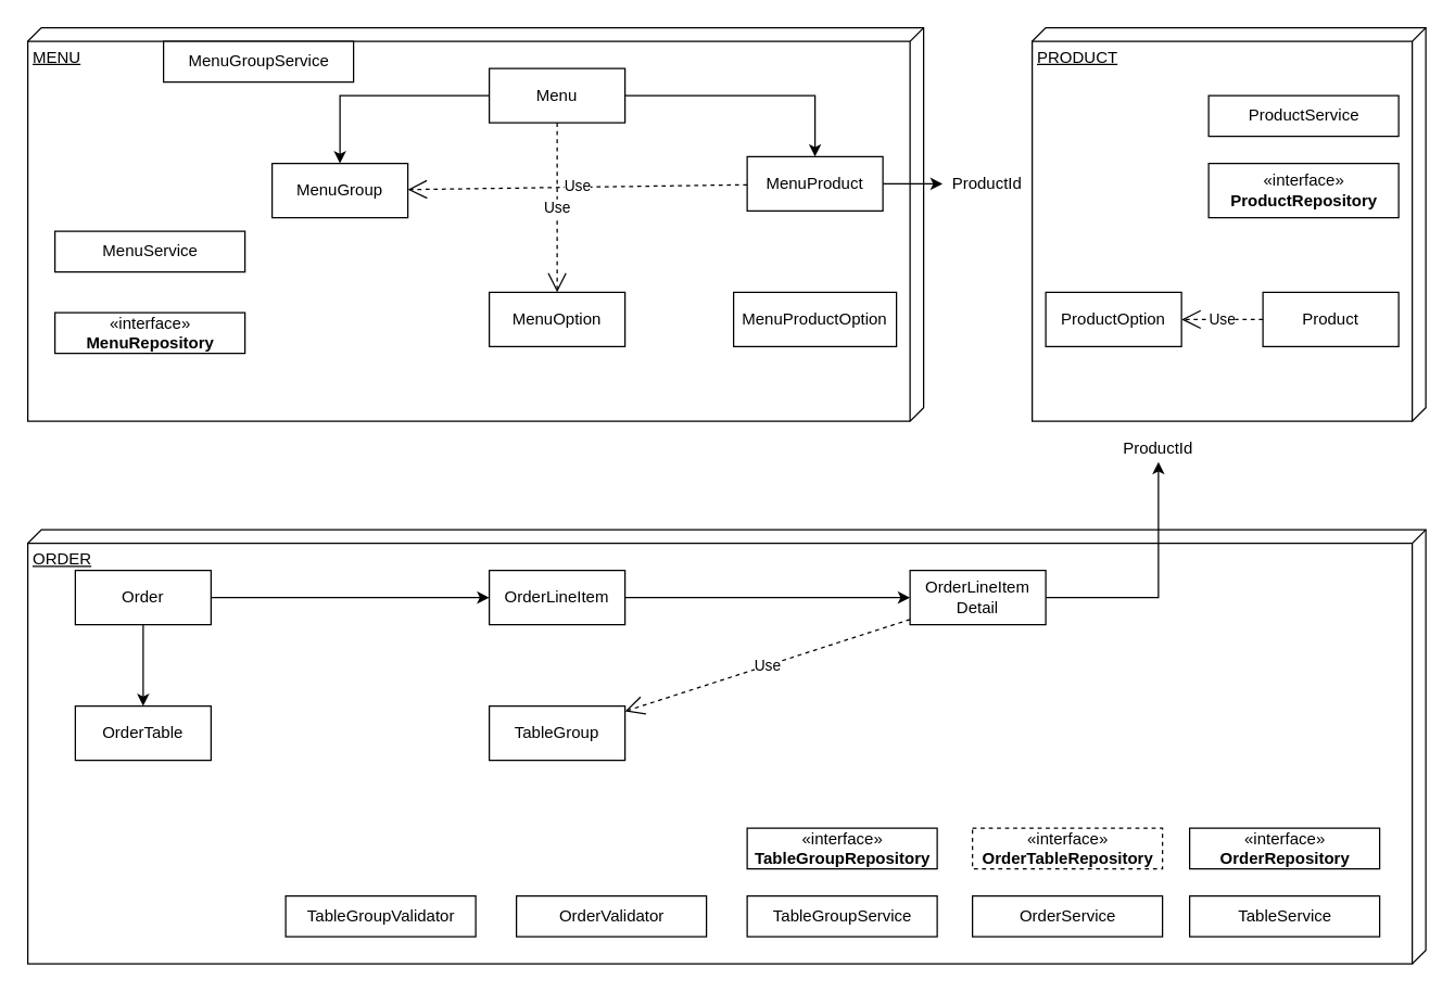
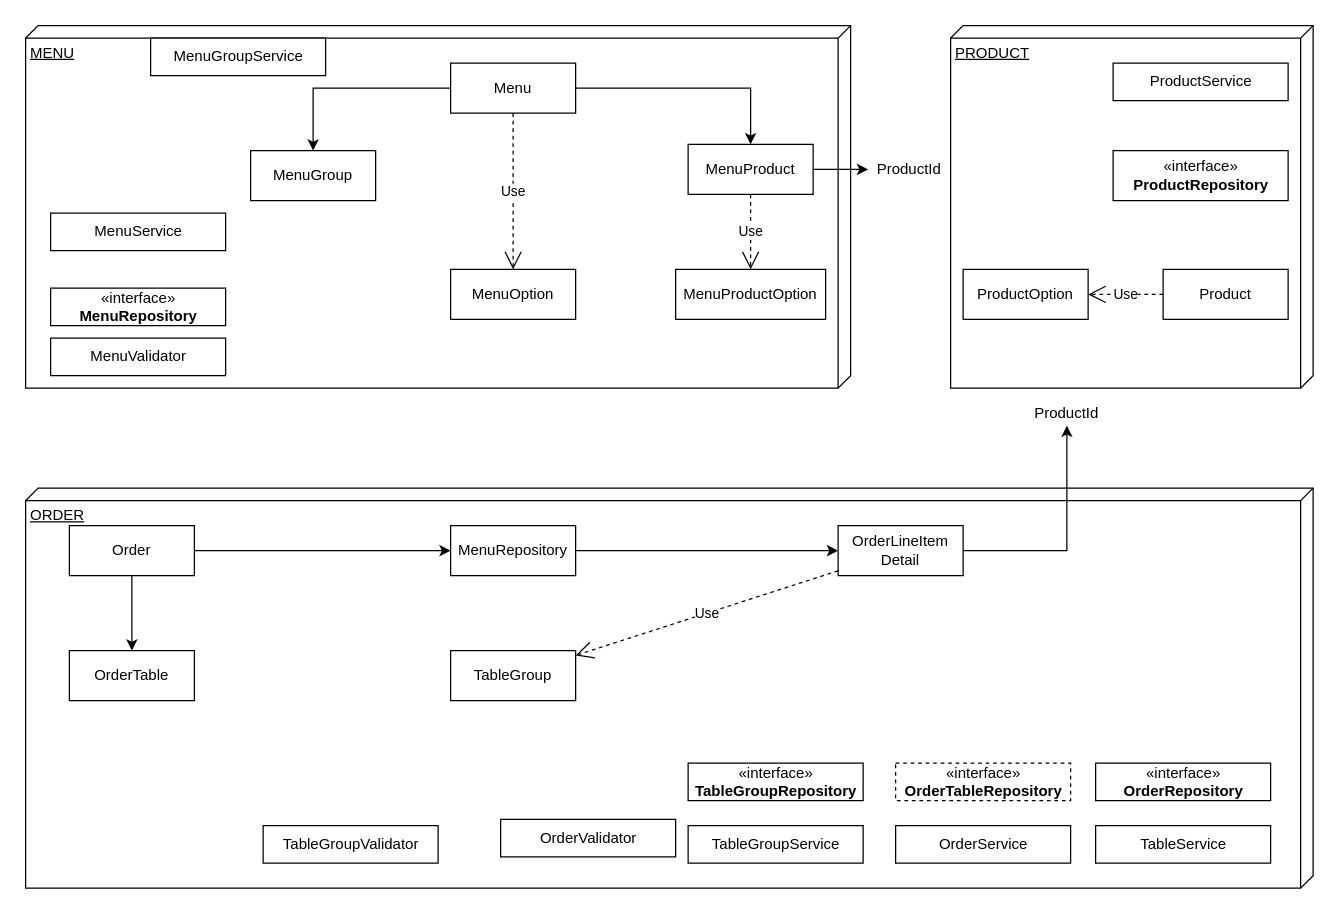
- <mxCell id="17" value="ProductService" style="html=1;" parent="1" vertex="1"><mxGeometry x="890" y="70" width="140" height="30" as="geometry" /></mxCell>
+ <mxCell id="17" value="ProductService" style="html=1;" parent="1" vertex="1"><mxGeometry x="890" y="50" width="140" height="30" as="geometry" /></mxCell>
- <mxCell id="44" value="Use" style="endArrow=open;endSize=12;dashed=1;html=1;" edge="1" parent="1" source="9" target="10"><mxGeometry width="160" relative="1" as="geometry"><mxPoint x="620" y="280" as="sourcePoint" /><mxPoint x="780" y="280" as="targetPoint" /></mxGeometry></mxCell>
+ <mxCell id="44" value="Use" style="endArrow=open;endSize=12;dashed=1;html=1;" edge="1" parent="1" source="9" target="36"><mxGeometry width="160" relative="1" as="geometry"><mxPoint x="620" y="280" as="sourcePoint" /><mxPoint x="780" y="280" as="targetPoint" /></mxGeometry></mxCell>
+ <mxCell id="40" value="MenuValidator" style="html=1;" vertex="1" parent="1"><mxGeometry x="40" y="270" width="140" height="30" as="geometry" /></mxCell>
- <mxCell id="25" value="OrderLineItem" style="whiteSpace=wrap;html=1;align=center;" parent="1" vertex="1"><mxGeometry x="360" y="420" width="100" height="40" as="geometry" /></mxCell>
+ <mxCell id="25" value="MenuRepository" style="whiteSpace=wrap;html=1;align=center;" parent="1" vertex="1"><mxGeometry x="360" y="420" width="100" height="40" as="geometry" /></mxCell>
- <mxCell id="33" value="OrderValidator" style="html=1;" parent="1" vertex="1"><mxGeometry x="380" y="660" width="140" height="30" as="geometry" /></mxCell>
+ <mxCell id="33" value="OrderValidator" style="html=1;" parent="1" vertex="1"><mxGeometry x="400" y="655" width="140" height="30" as="geometry" /></mxCell>
